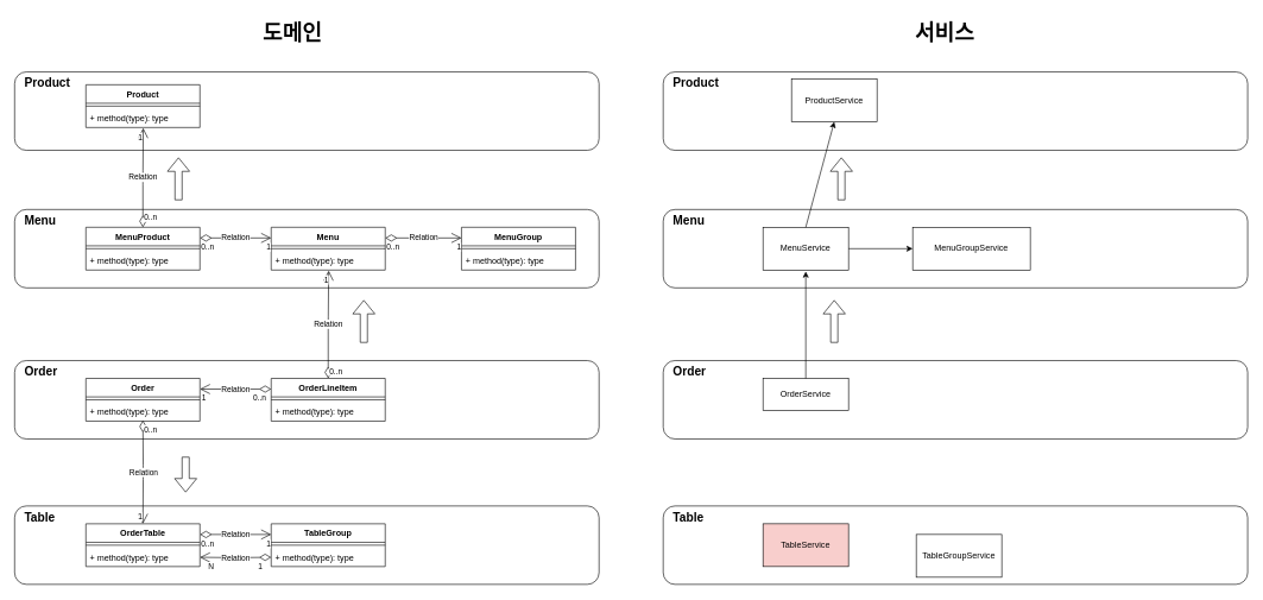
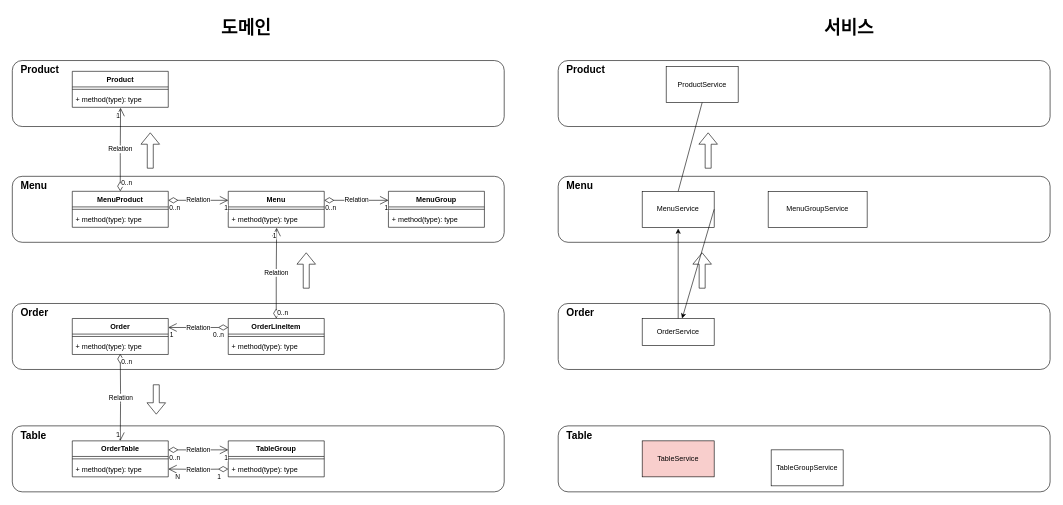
- <mxCell id="60" value="서비스" style="text;html=1;strokeColor=none;fillColor=none;align=center;verticalAlign=middle;whiteSpace=wrap;rounded=0;fontSize=30;fontColor=#000000;fontStyle=1" vertex="1" parent="1"><mxGeometry x="1140" y="20" width="370" height="50" as="geometry" /></mxCell>
+ <mxCell id="60" value="서비스" style="text;html=1;strokeColor=none;fillColor=none;align=center;verticalAlign=middle;whiteSpace=wrap;rounded=0;fontSize=30;fontColor=#000000;fontStyle=1" vertex="1" parent="1"><mxGeometry x="1230" y="20" width="370" height="50" as="geometry" /></mxCell>
- <mxCell id="69" value="" style="endArrow=classic;html=1;fontSize=12;fontColor=#000000;exitX=0.5;exitY=0;exitDx=0;exitDy=0;entryX=0.5;entryY=1;entryDx=0;entryDy=0;" edge="1" parent="1" source="64" target="61"><mxGeometry width="50" height="50" relative="1" as="geometry"><mxPoint x="1120" y="280" as="sourcePoint" /><mxPoint x="1170" y="230" as="targetPoint" /></mxGeometry></mxCell>
+ <mxCell id="69" value="" style="endArrow=none;html=1;fontSize=12;fontColor=#000000;exitX=0.5;exitY=0;exitDx=0;exitDy=0;entryX=0.5;entryY=1;entryDx=0;entryDy=0;" edge="1" parent="1" source="64" target="61"><mxGeometry width="50" height="50" relative="1" as="geometry"><mxPoint x="1120" y="280" as="sourcePoint" /><mxPoint x="1170" y="230" as="targetPoint" /></mxGeometry></mxCell>
- <mxCell id="70" value="" style="endArrow=classic;html=1;fontSize=12;fontColor=#000000;exitX=1;exitY=0.5;exitDx=0;exitDy=0;entryX=0;entryY=0.5;entryDx=0;entryDy=0;" edge="1" parent="1" source="64" target="65"><mxGeometry width="50" height="50" relative="1" as="geometry"><mxPoint x="1140" y="328" as="sourcePoint" /><mxPoint x="1140" y="195" as="targetPoint" /></mxGeometry></mxCell>
+ <mxCell id="70" value="" style="endArrow=classic;html=1;fontSize=12;fontColor=#000000;exitX=1;exitY=0.5;exitDx=0;exitDy=0;" edge="1" parent="1" source="64" target="68"><mxGeometry width="50" height="50" relative="1" as="geometry"><mxPoint x="1140" y="328" as="sourcePoint" /><mxPoint x="1140" y="195" as="targetPoint" /></mxGeometry></mxCell>
